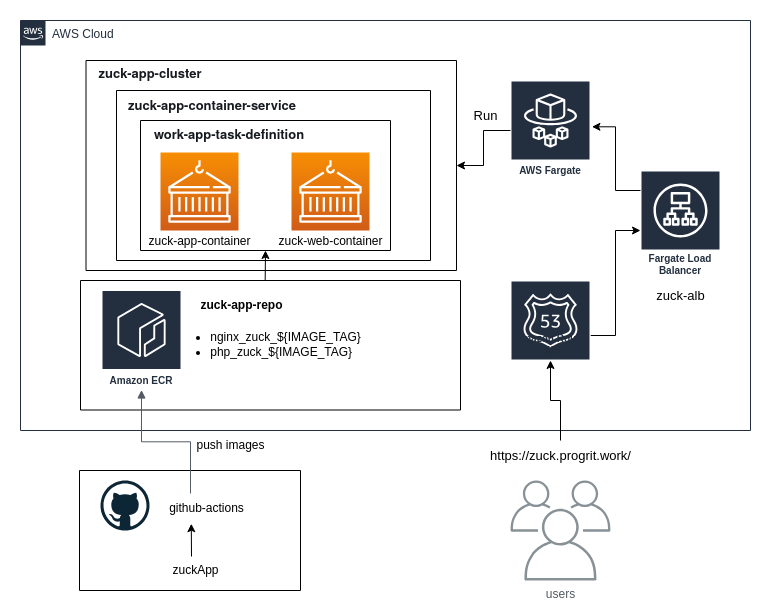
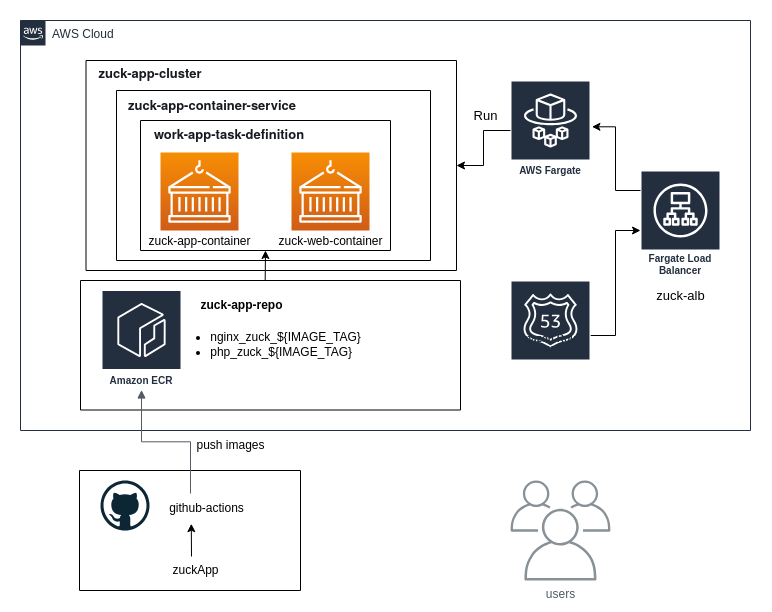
- <mxCell id="36" value="" style="edgeStyle=orthogonalEdgeStyle;rounded=0;orthogonalLoop=1;jettySize=auto;html=1;fontSize=13;" edge="1" parent="1" source="37" target="5"><mxGeometry relative="1" as="geometry" /></mxCell>
- <mxCell id="37" value="https://zuck.progrit.work/" style="text;html=1;align=center;verticalAlign=middle;resizable=0;points=[];autosize=1;strokeColor=none;fillColor=none;fontSize=13;" vertex="1" parent="1"><mxGeometry x="480" y="440" width="160" height="30" as="geometry" /></mxCell>
